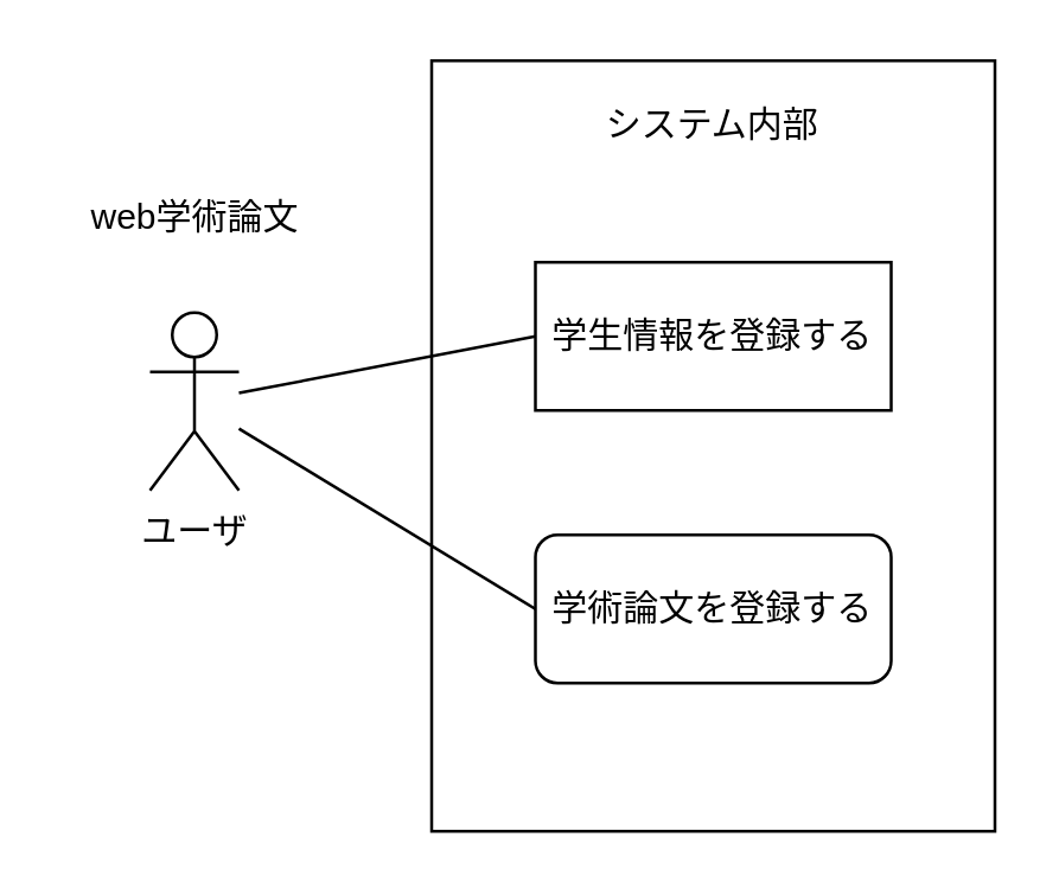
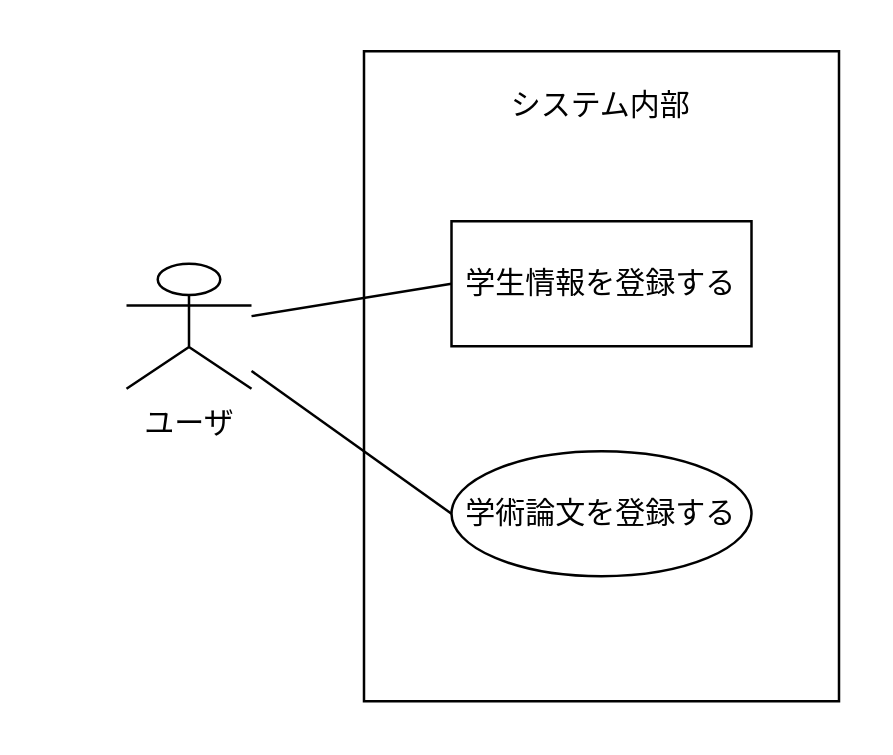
- <mxCell id="2" value="web学術論文" style="text;html=1;align=center;verticalAlign=middle;resizable=0;points=[];autosize=1;strokeColor=none;fillColor=none;" vertex="1" parent="1"><mxGeometry x="20" y="58" width="90" height="30" as="geometry" /></mxCell>
- <mxCell id="3" value="ユーザ" style="shape=umlActor;verticalLabelPosition=bottom;verticalAlign=top;html=1;outlineConnect=0;" vertex="1" parent="1"><mxGeometry x="50" y="105" width="30" height="60" as="geometry" /></mxCell>
+ <mxCell id="3" value="ユーザ" style="shape=umlActor;verticalLabelPosition=bottom;verticalAlign=top;html=1;outlineConnect=0;" vertex="1" parent="1"><mxGeometry x="50" y="105" width="50" height="50" as="geometry" /></mxCell>
- <mxCell id="6" value="学術論文を登録する" style="whiteSpace=wrap;html=1;rounded=1;" vertex="1" parent="1"><mxGeometry x="180" y="180" width="120" height="50" as="geometry" /></mxCell>
+ <mxCell id="6" value="学術論文を登録する" style="ellipse;whiteSpace=wrap;html=1;" vertex="1" parent="1"><mxGeometry x="180" y="180" width="120" height="50" as="geometry" /></mxCell>
